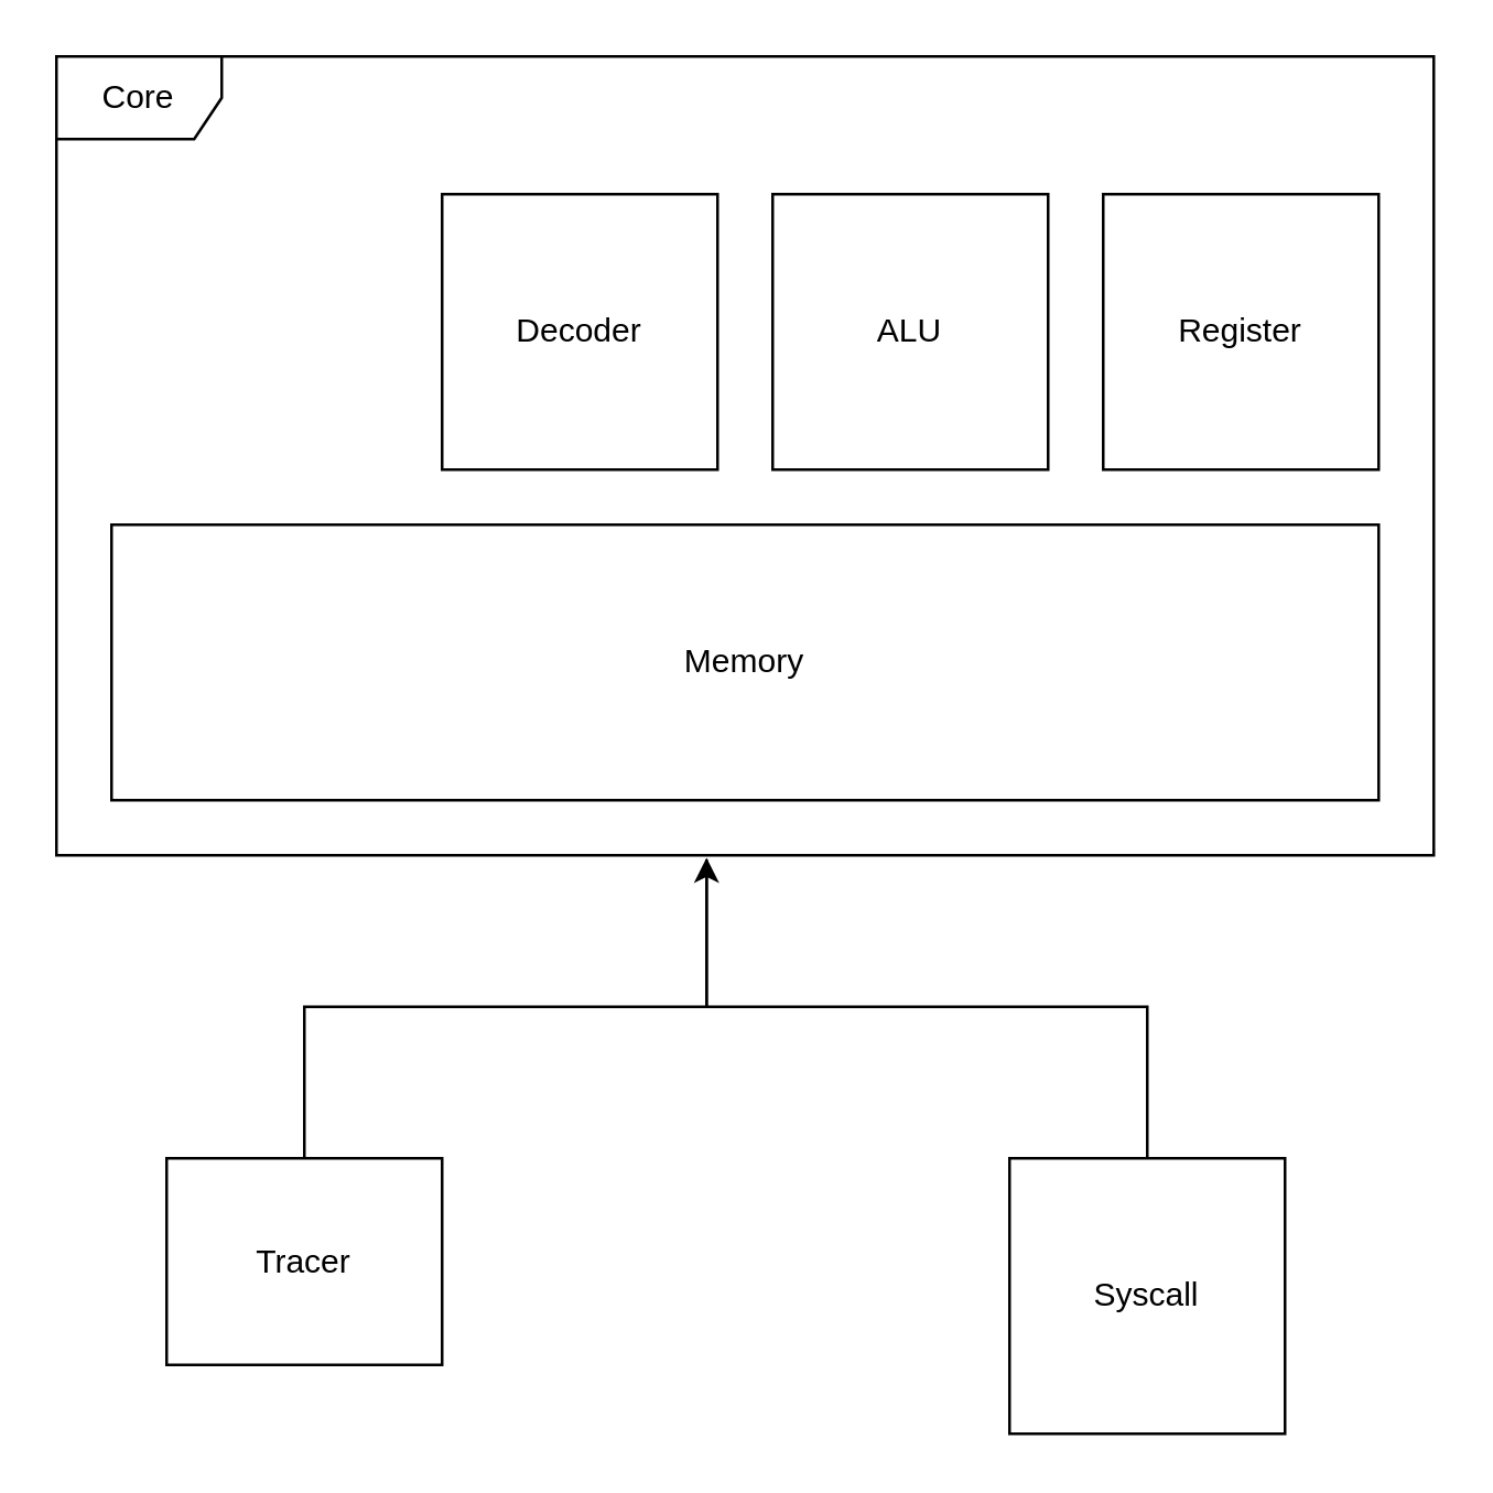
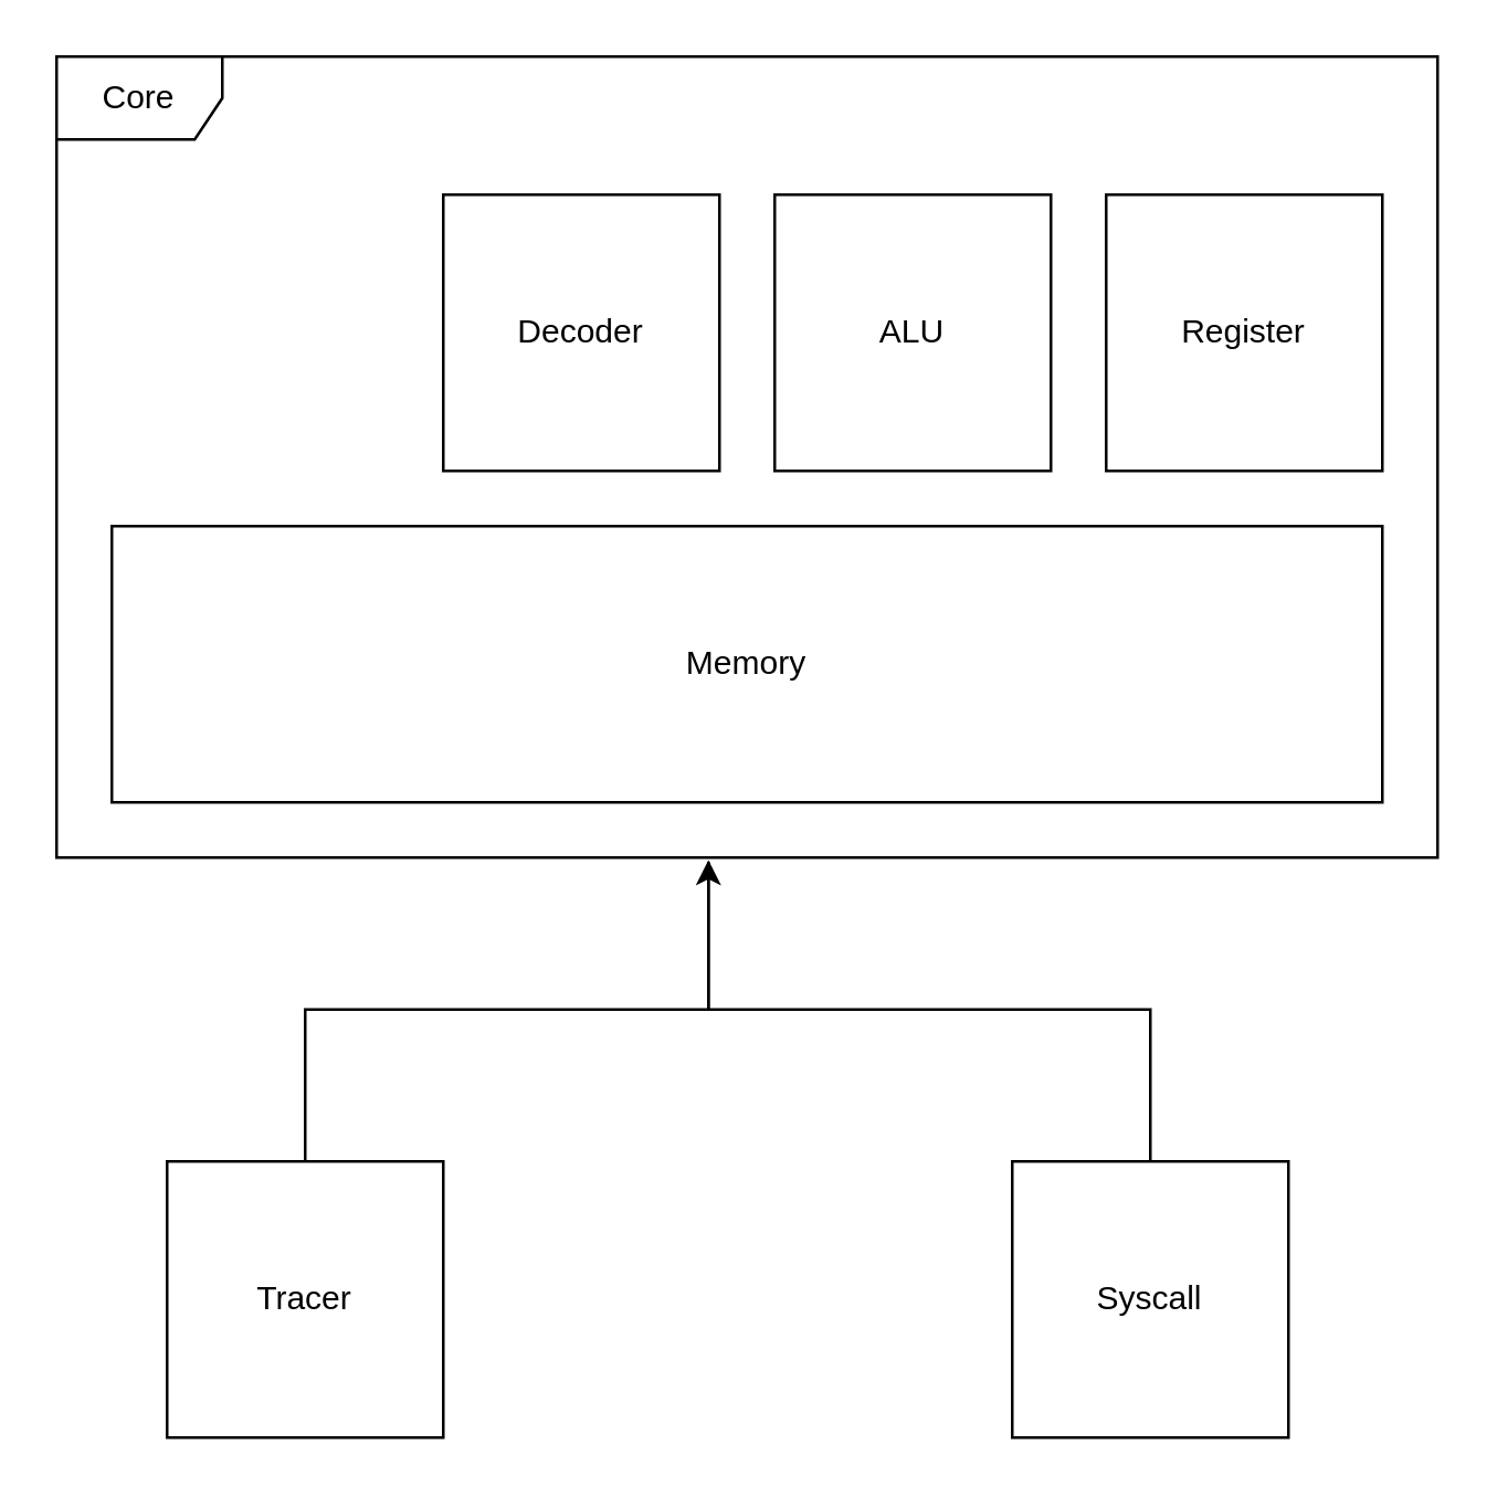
- <mxCell id="10" value="Tracer" style="html=1;whiteSpace=wrap;" parent="1" vertex="1"><mxGeometry x="60" y="420" width="100" height="75" as="geometry" /></mxCell>
+ <mxCell id="10" value="Tracer" style="html=1;whiteSpace=wrap;" parent="1" vertex="1"><mxGeometry x="60" y="420" width="100" height="100" as="geometry" /></mxCell>
